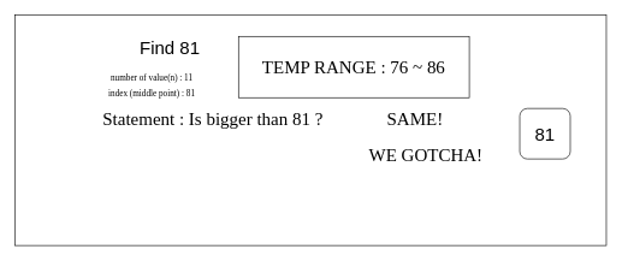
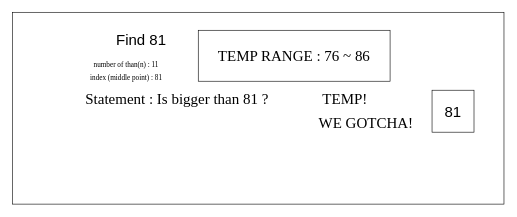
- <mxCell id="5" value="number of value(n) : 11" style="text;html=1;strokeColor=none;fillColor=none;align=center;verticalAlign=middle;whiteSpace=wrap;rounded=0;fontSize=12;fontFamily=Comic Sans MS;" vertex="1" parent="1"><mxGeometry x="120" y="92.5" width="180" height="30" as="geometry" /></mxCell>
+ <mxCell id="5" value="number of than(n) : 11" style="text;html=1;strokeColor=none;fillColor=none;align=center;verticalAlign=middle;whiteSpace=wrap;rounded=0;fontSize=12;fontFamily=Comic Sans MS;" vertex="1" parent="1"><mxGeometry x="120" y="92.5" width="180" height="30" as="geometry" /></mxCell>
- <mxCell id="8" value="&lt;p&gt;&lt;font face=&quot;Comic Sans MS&quot;&gt;SAME!&lt;/font&gt;&lt;br&gt;&lt;/p&gt;" style="text;html=1;strokeColor=none;fillColor=none;align=center;verticalAlign=middle;whiteSpace=wrap;rounded=0;fontSize=25;" vertex="1" parent="1"><mxGeometry x="520" y="150" width="110" height="30" as="geometry" /></mxCell>
+ <mxCell id="8" value="&lt;p&gt;&lt;font face=&quot;Comic Sans MS&quot;&gt;TEMP!&lt;/font&gt;&lt;br&gt;&lt;/p&gt;" style="text;html=1;strokeColor=none;fillColor=none;align=center;verticalAlign=middle;whiteSpace=wrap;rounded=0;fontSize=25;" vertex="1" parent="1"><mxGeometry x="520" y="150" width="110" height="30" as="geometry" /></mxCell>
- <mxCell id="9" value="&lt;font style=&quot;font-size: 25px;&quot;&gt;81&lt;/font&gt;" style="whiteSpace=wrap;html=1;rounded=1;" vertex="1" parent="1"><mxGeometry x="720" y="150" width="70" height="70" as="geometry" /></mxCell>
+ <mxCell id="9" value="&lt;font style=&quot;font-size: 25px;&quot;&gt;81&lt;/font&gt;" style="rounded=0;whiteSpace=wrap;html=1;" vertex="1" parent="1"><mxGeometry x="720" y="150" width="70" height="70" as="geometry" /></mxCell>
- <mxCell id="10" value="&lt;p&gt;&lt;font face=&quot;Comic Sans MS&quot;&gt;WE GOTCHA!&lt;/font&gt;&lt;br&gt;&lt;/p&gt;" style="text;html=1;strokeColor=none;fillColor=none;align=center;verticalAlign=middle;whiteSpace=wrap;rounded=0;fontSize=25;" vertex="1" parent="1"><mxGeometry x="500" y="200" width="180" height="30" as="geometry" /></mxCell>
+ <mxCell id="10" value="&lt;p&gt;&lt;font face=&quot;Comic Sans MS&quot;&gt;WE GOTCHA!&lt;/font&gt;&lt;br&gt;&lt;/p&gt;" style="text;html=1;strokeColor=none;fillColor=none;align=center;verticalAlign=middle;whiteSpace=wrap;rounded=0;fontSize=25;" vertex="1" parent="1"><mxGeometry x="520" y="190" width="180" height="30" as="geometry" /></mxCell>
